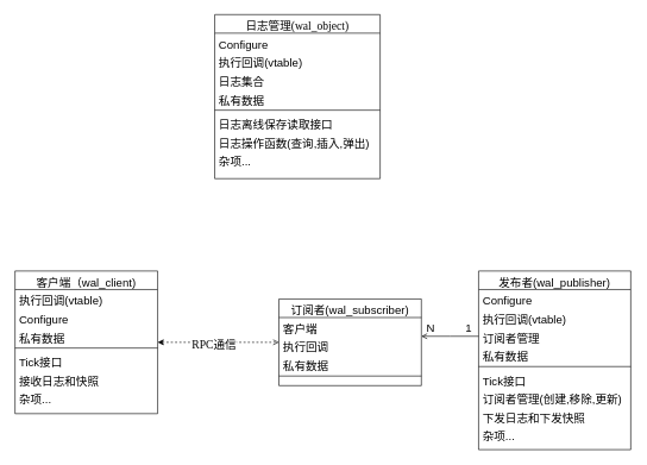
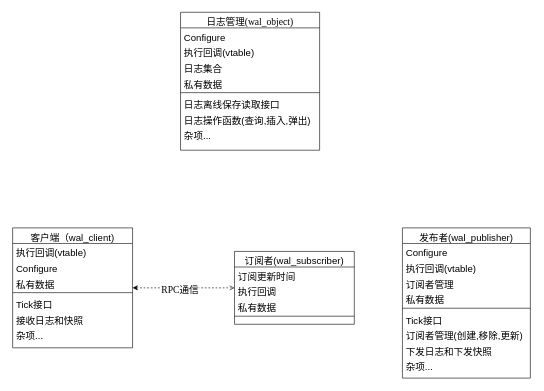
- <mxCell id="30" value="客户端" style="text;align=left;verticalAlign=top;spacingLeft=4;spacingRight=4;overflow=hidden;rotatable=0;points=[[0,0.5],[1,0.5]];portConstraint=eastwest;rounded=0;shadow=0;html=0;fontSize=16;fontStyle=0" parent="29" vertex="1"><mxGeometry y="26" width="199.75" height="26" as="geometry" /></mxCell>
+ <mxCell id="30" value="订阅更新时间" style="text;align=left;verticalAlign=top;spacingLeft=4;spacingRight=4;overflow=hidden;rotatable=0;points=[[0,0.5],[1,0.5]];portConstraint=eastwest;rounded=0;shadow=0;html=0;fontSize=16;fontStyle=0" parent="29" vertex="1"><mxGeometry y="26" width="199.75" height="26" as="geometry" /></mxCell>
- <mxCell id="34" value="" style="endArrow=open;shadow=0;strokeWidth=1;rounded=0;endFill=1;edgeStyle=elbowEdgeStyle;elbow=vertical;fontSize=16;fontStyle=0" parent="1" source="22" target="29" edge="1"><mxGeometry x="0.5" y="41" relative="1" as="geometry"><mxPoint x="404" y="202" as="sourcePoint" /><mxPoint x="564" y="202" as="targetPoint" /><mxPoint x="-40" y="32" as="offset" /></mxGeometry></mxCell>
- <mxCell id="35" value="1" style="resizable=0;align=left;verticalAlign=bottom;labelBackgroundColor=none;fontSize=16;fontStyle=0" parent="34" connectable="0" vertex="1"><mxGeometry x="-1" relative="1" as="geometry"><mxPoint x="-20" y="-1" as="offset" /></mxGeometry></mxCell>
- <mxCell id="36" value="N" style="resizable=0;align=right;verticalAlign=bottom;labelBackgroundColor=none;fontSize=16;fontStyle=0" parent="34" connectable="0" vertex="1"><mxGeometry x="1" relative="1" as="geometry"><mxPoint x="20" y="-1" as="offset" /></mxGeometry></mxCell>
